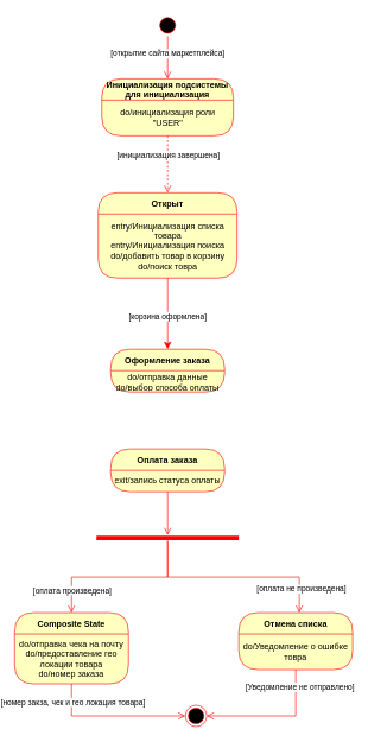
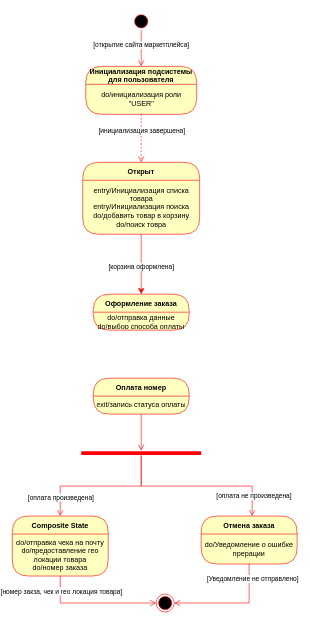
- <mxCell id="5" value="Инициализация подсистемы&#10;для инициализация" style="swimlane;fontStyle=1;align=center;verticalAlign=middle;childLayout=stackLayout;horizontal=1;startSize=30;horizontalStack=0;resizeParent=0;resizeLast=1;container=0;fontColor=#000000;collapsible=0;rounded=1;arcSize=30;strokeColor=#ff0000;fillColor=#ffffc0;swimlaneFillColor=#ffffc0;dropTarget=0;" parent="1" vertex="1"><mxGeometry x="142.5" y="110" width="185" height="80" as="geometry" /></mxCell>
+ <mxCell id="5" value="Инициализация подсистемы&#10;для пользователя" style="swimlane;fontStyle=1;align=center;verticalAlign=middle;childLayout=stackLayout;horizontal=1;startSize=30;horizontalStack=0;resizeParent=0;resizeLast=1;container=0;fontColor=#000000;collapsible=0;rounded=1;arcSize=30;strokeColor=#ff0000;fillColor=#ffffc0;swimlaneFillColor=#ffffc0;dropTarget=0;" parent="1" vertex="1"><mxGeometry x="142.5" y="110" width="185" height="80" as="geometry" /></mxCell>
- <mxCell id="15" value="Оплата заказа" style="swimlane;fontStyle=1;align=center;verticalAlign=middle;childLayout=stackLayout;horizontal=1;startSize=30;horizontalStack=0;resizeParent=0;resizeLast=1;container=0;fontColor=#000000;collapsible=0;rounded=1;arcSize=30;strokeColor=#ff0000;fillColor=#ffffc0;swimlaneFillColor=#ffffc0;dropTarget=0;" parent="1" vertex="1"><mxGeometry x="155" y="630" width="160" height="60" as="geometry" /></mxCell>
+ <mxCell id="15" value="Оплата номер" style="swimlane;fontStyle=1;align=center;verticalAlign=middle;childLayout=stackLayout;horizontal=1;startSize=30;horizontalStack=0;resizeParent=0;resizeLast=1;container=0;fontColor=#000000;collapsible=0;rounded=1;arcSize=30;strokeColor=#ff0000;fillColor=#ffffc0;swimlaneFillColor=#ffffc0;dropTarget=0;" parent="1" vertex="1"><mxGeometry x="155" y="630" width="160" height="60" as="geometry" /></mxCell>
- <mxCell id="25" value="Отмена списка" style="swimlane;fontStyle=1;align=center;verticalAlign=middle;childLayout=stackLayout;horizontal=1;startSize=30;horizontalStack=0;resizeParent=0;resizeLast=1;container=0;fontColor=#000000;collapsible=0;rounded=1;arcSize=30;strokeColor=#ff0000;fillColor=#ffffc0;swimlaneFillColor=#ffffc0;dropTarget=0;" vertex="1" parent="1"><mxGeometry x="335" y="860" width="160" height="80" as="geometry" /></mxCell>
+ <mxCell id="25" value="Отмена заказа" style="swimlane;fontStyle=1;align=center;verticalAlign=middle;childLayout=stackLayout;horizontal=1;startSize=30;horizontalStack=0;resizeParent=0;resizeLast=1;container=0;fontColor=#000000;collapsible=0;rounded=1;arcSize=30;strokeColor=#ff0000;fillColor=#ffffc0;swimlaneFillColor=#ffffc0;dropTarget=0;" vertex="1" parent="1"><mxGeometry x="335" y="860" width="160" height="80" as="geometry" /></mxCell>
- <mxCell id="26" value="do/Уведомление о ошибке товра" style="text;html=1;strokeColor=none;fillColor=none;align=center;verticalAlign=middle;spacingLeft=4;spacingRight=4;whiteSpace=wrap;overflow=hidden;rotatable=0;fontColor=#000000;" vertex="1" parent="25"><mxGeometry y="30" width="160" height="50" as="geometry" /></mxCell>
+ <mxCell id="26" value="do/Уведомление о ошибке прерации" style="text;html=1;strokeColor=none;fillColor=none;align=center;verticalAlign=middle;spacingLeft=4;spacingRight=4;whiteSpace=wrap;overflow=hidden;rotatable=0;fontColor=#000000;" vertex="1" parent="25"><mxGeometry y="30" width="160" height="50" as="geometry" /></mxCell>
